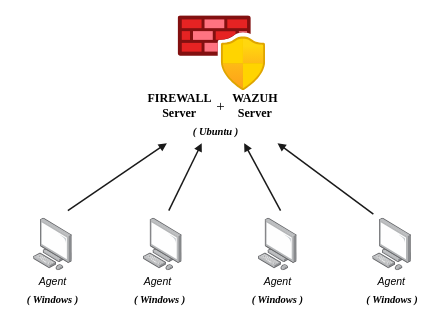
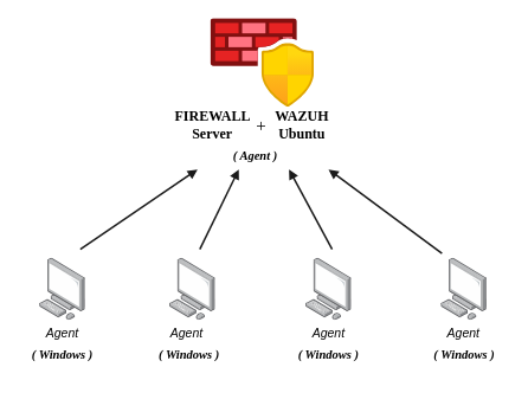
- <mxCell id="13" value="&lt;font style=&quot;font-size: 16px;&quot;&gt;&lt;b&gt;WAZUH&lt;/b&gt;&lt;/font&gt;&lt;div&gt;&lt;span style=&quot;font-size: 16px;&quot;&gt;&lt;b&gt;Server&lt;/b&gt;&lt;/span&gt;&lt;/div&gt;" style="text;html=1;align=center;verticalAlign=middle;whiteSpace=wrap;rounded=0;strokeWidth=1;fontStyle=0;fontFamily=Verdana;" parent="1" vertex="1"><mxGeometry x="310" y="125" width="60" height="30" as="geometry" /></mxCell>
+ <mxCell id="13" value="&lt;font style=&quot;font-size: 16px;&quot;&gt;&lt;b&gt;WAZUH&lt;/b&gt;&lt;/font&gt;&lt;div&gt;&lt;span style=&quot;font-size: 16px;&quot;&gt;&lt;b&gt;Ubuntu&lt;/b&gt;&lt;/span&gt;&lt;/div&gt;" style="text;html=1;align=center;verticalAlign=middle;whiteSpace=wrap;rounded=0;strokeWidth=1;fontStyle=0;fontFamily=Verdana;" parent="1" vertex="1"><mxGeometry x="310" y="125" width="60" height="30" as="geometry" /></mxCell>
- <mxCell id="11" value="&lt;span&gt;&lt;span&gt;&lt;font face=&quot;Verdana&quot;&gt;( Ubuntu )&lt;/font&gt;&lt;/span&gt;&lt;/span&gt;" style="text;html=1;align=center;verticalAlign=middle;whiteSpace=wrap;rounded=0;strokeWidth=1;fontSize=14;fontStyle=3" parent="1" vertex="1"><mxGeometry x="242.4" y="155" width="91.06" height="40" as="geometry" /></mxCell>
+ <mxCell id="11" value="&lt;span&gt;&lt;span&gt;&lt;font face=&quot;Verdana&quot;&gt;( Agent )&lt;/font&gt;&lt;/span&gt;&lt;/span&gt;" style="text;html=1;align=center;verticalAlign=middle;whiteSpace=wrap;rounded=0;strokeWidth=1;fontSize=14;fontStyle=3" parent="1" vertex="1"><mxGeometry x="242.4" y="155" width="91.06" height="40" as="geometry" /></mxCell>
